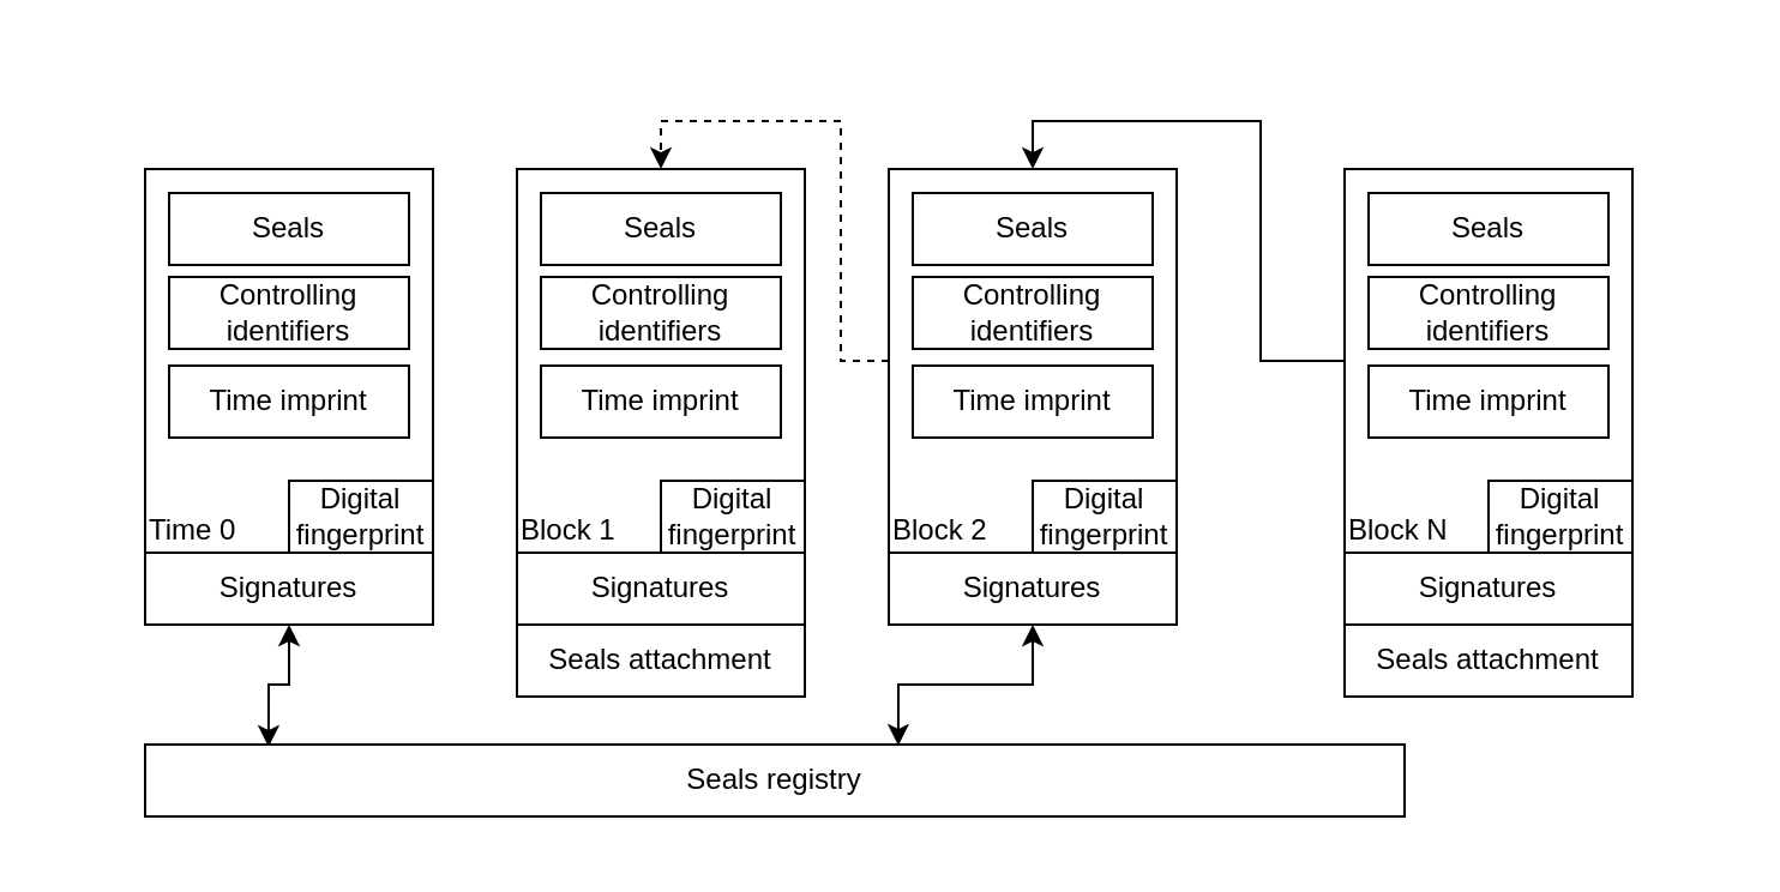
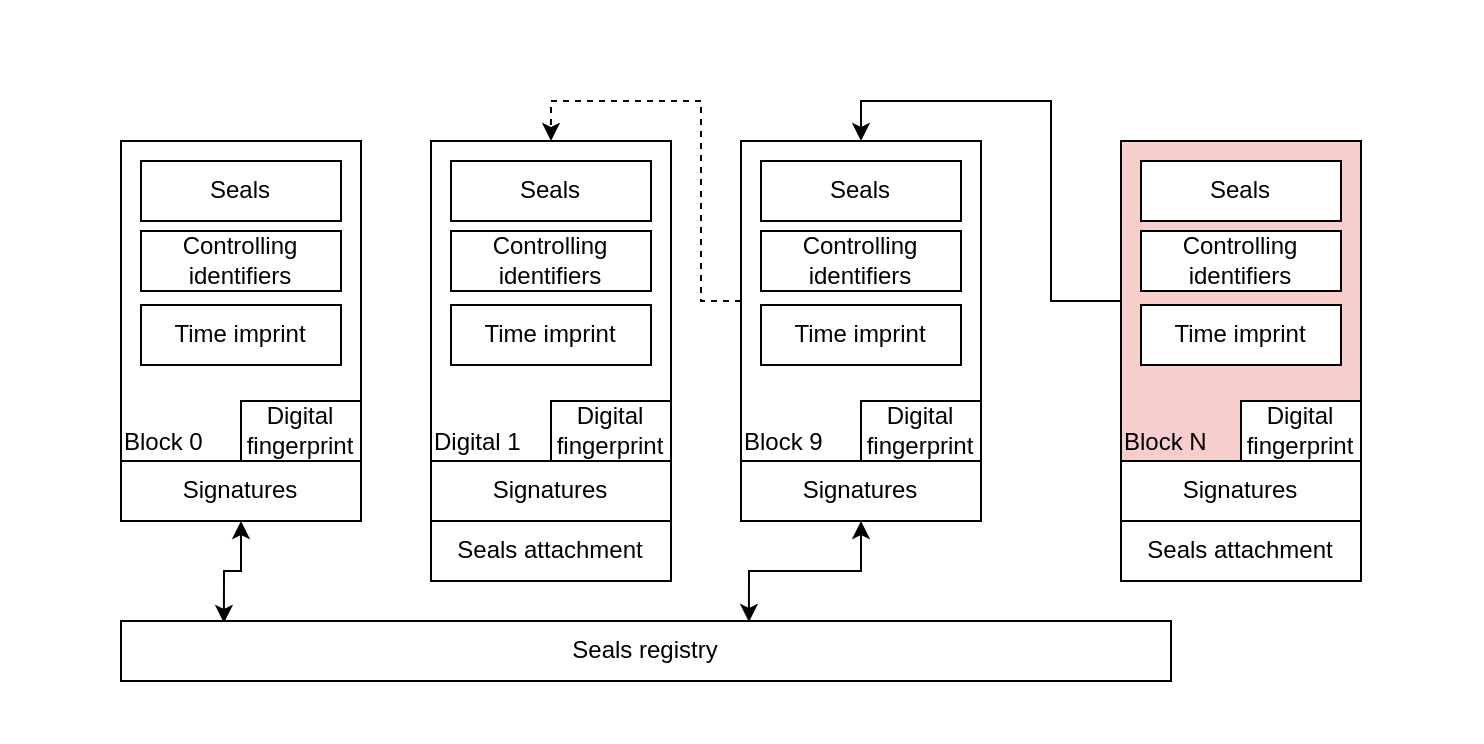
- <mxCell id="15" value="Block N" style="rounded=0;whiteSpace=wrap;html=1;align=left;verticalAlign=bottom;" vertex="1" parent="1"><mxGeometry x="560" y="70" width="120" height="160" as="geometry" /></mxCell>
+ <mxCell id="15" value="Block N" style="rounded=0;whiteSpace=wrap;html=1;align=left;verticalAlign=bottom;fillColor=#f8cecc;" vertex="1" parent="1"><mxGeometry x="560" y="70" width="120" height="160" as="geometry" /></mxCell>
- <mxCell id="3" value="Time 0" style="rounded=0;whiteSpace=wrap;html=1;align=left;verticalAlign=bottom;" vertex="1" parent="1"><mxGeometry x="60" y="70" width="120" height="160" as="geometry" /></mxCell>
+ <mxCell id="3" value="Block 0" style="rounded=0;whiteSpace=wrap;html=1;align=left;verticalAlign=bottom;" vertex="1" parent="1"><mxGeometry x="60" y="70" width="120" height="160" as="geometry" /></mxCell>
- <mxCell id="6" value="Block 1" style="rounded=0;whiteSpace=wrap;html=1;align=left;verticalAlign=bottom;" vertex="1" parent="1"><mxGeometry x="215" y="70" width="120" height="160" as="geometry" /></mxCell>
+ <mxCell id="6" value="Digital 1" style="rounded=0;whiteSpace=wrap;html=1;align=left;verticalAlign=bottom;" vertex="1" parent="1"><mxGeometry x="215" y="70" width="120" height="160" as="geometry" /></mxCell>
- <mxCell id="11" value="Block 2" style="rounded=0;whiteSpace=wrap;html=1;align=left;verticalAlign=bottom;" vertex="1" parent="1"><mxGeometry x="370" y="70" width="120" height="160" as="geometry" /></mxCell>
+ <mxCell id="11" value="Block 9" style="rounded=0;whiteSpace=wrap;html=1;align=left;verticalAlign=bottom;" vertex="1" parent="1"><mxGeometry x="370" y="70" width="120" height="160" as="geometry" /></mxCell>
